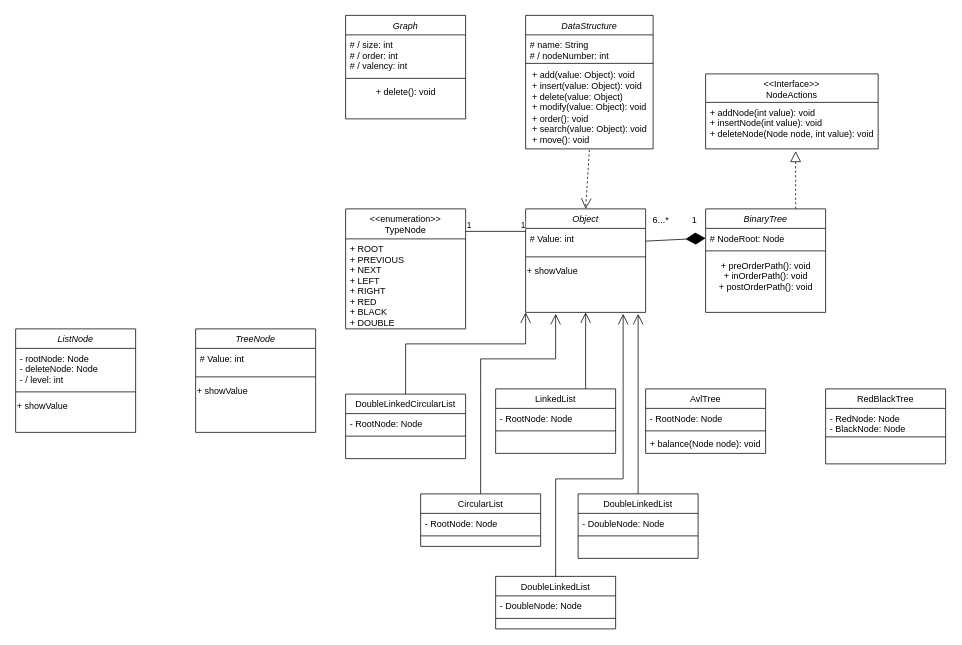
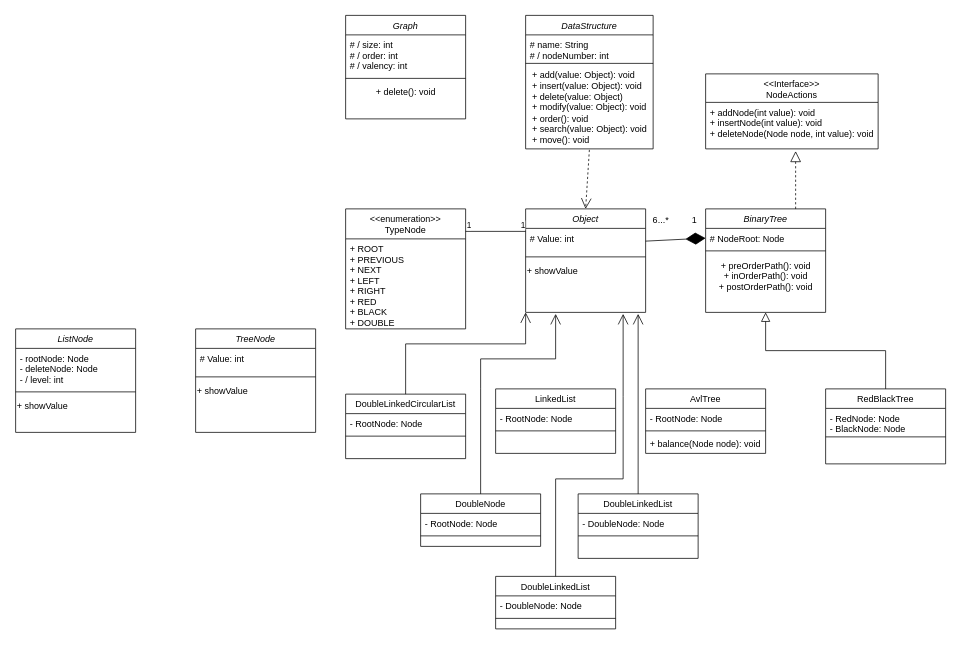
- <mxCell id="44" value="" style="endArrow=open;endFill=1;endSize=12;html=1;rounded=0;exitX=0.75;exitY=0;exitDx=0;exitDy=0;entryX=0.5;entryY=1;entryDx=0;entryDy=0;" parent="1" source="22" target="14" edge="1"><mxGeometry width="160" relative="1" as="geometry"><mxPoint x="1050" y="528" as="sourcePoint" /><mxPoint x="1210" y="528" as="targetPoint" /></mxGeometry></mxCell>
+ <mxCell id="13" value="" style="endArrow=block;endSize=10;endFill=0;shadow=0;strokeWidth=1;rounded=0;curved=0;edgeStyle=elbowEdgeStyle;elbow=vertical;" parent="1" source="10" target="2" edge="1"><mxGeometry width="160" relative="1" as="geometry"><mxPoint x="950" y="531" as="sourcePoint" /><mxPoint x="1050" y="429" as="targetPoint" /></mxGeometry></mxCell>
- <mxCell id="31" value="CircularList" style="swimlane;fontStyle=0;align=center;verticalAlign=top;childLayout=stackLayout;horizontal=1;startSize=26;horizontalStack=0;resizeParent=1;resizeLast=0;collapsible=1;marginBottom=0;rounded=0;shadow=0;strokeWidth=1;" parent="1" vertex="1"><mxGeometry x="560" y="658" width="160" height="70" as="geometry"><mxRectangle x="340" y="380" width="170" height="26" as="alternateBounds" /></mxGeometry></mxCell>
+ <mxCell id="31" value="DoubleNode" style="swimlane;fontStyle=0;align=center;verticalAlign=top;childLayout=stackLayout;horizontal=1;startSize=26;horizontalStack=0;resizeParent=1;resizeLast=0;collapsible=1;marginBottom=0;rounded=0;shadow=0;strokeWidth=1;" parent="1" vertex="1"><mxGeometry x="560" y="658" width="160" height="70" as="geometry"><mxRectangle x="340" y="380" width="170" height="26" as="alternateBounds" /></mxGeometry></mxCell>
